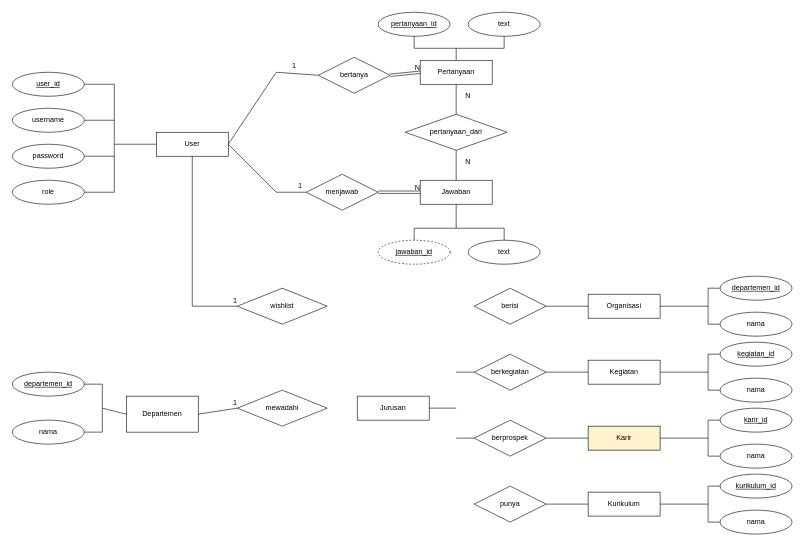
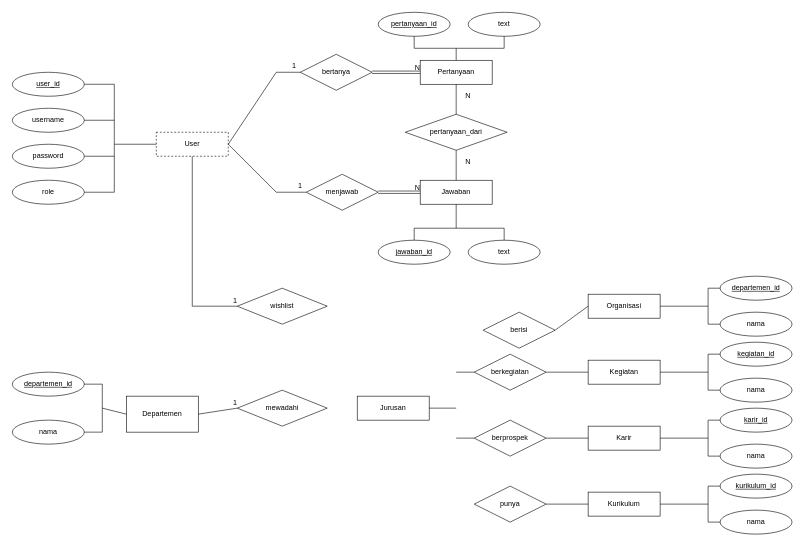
- <mxCell id="8" value="bertanya" style="rhombus;whiteSpace=wrap;html=1;" vertex="1" parent="1"><mxGeometry x="530" y="95" width="120" height="60" as="geometry" /></mxCell>
+ <mxCell id="8" value="bertanya" style="rhombus;whiteSpace=wrap;html=1;" vertex="1" parent="1"><mxGeometry x="500" y="90" width="120" height="60" as="geometry" /></mxCell>
- <mxCell id="2" value="User" style="rounded=0;whiteSpace=wrap;html=1;" vertex="1" parent="1"><mxGeometry x="260" y="220" width="120" height="40" as="geometry" /></mxCell>
+ <mxCell id="2" value="User" style="rounded=0;whiteSpace=wrap;html=1;dashed=1;" vertex="1" parent="1"><mxGeometry x="260" y="220" width="120" height="40" as="geometry" /></mxCell>
- <mxCell id="21" value="&lt;u&gt;jawaban_id&lt;/u&gt;" style="ellipse;whiteSpace=wrap;html=1;dashed=1;" vertex="1" parent="1"><mxGeometry x="630" y="400" width="120" height="40" as="geometry" /></mxCell>
+ <mxCell id="21" value="&lt;u&gt;jawaban_id&lt;/u&gt;" style="ellipse;whiteSpace=wrap;html=1;" vertex="1" parent="1"><mxGeometry x="630" y="400" width="120" height="40" as="geometry" /></mxCell>
- <mxCell id="37" value="berisi" style="rhombus;whiteSpace=wrap;html=1;" vertex="1" parent="1"><mxGeometry x="790" y="480" width="120" height="60" as="geometry" /></mxCell>
+ <mxCell id="37" value="berisi" style="rhombus;whiteSpace=wrap;html=1;" vertex="1" parent="1"><mxGeometry x="805" y="520" width="120" height="60" as="geometry" /></mxCell>
- <mxCell id="44" value="Karir" style="rounded=0;whiteSpace=wrap;html=1;fillColor=#fff2cc;" vertex="1" parent="1"><mxGeometry x="980" y="710" width="120" height="40" as="geometry" /></mxCell>
+ <mxCell id="44" value="Karir" style="rounded=0;whiteSpace=wrap;html=1;" vertex="1" parent="1"><mxGeometry x="980" y="710" width="120" height="40" as="geometry" /></mxCell>
